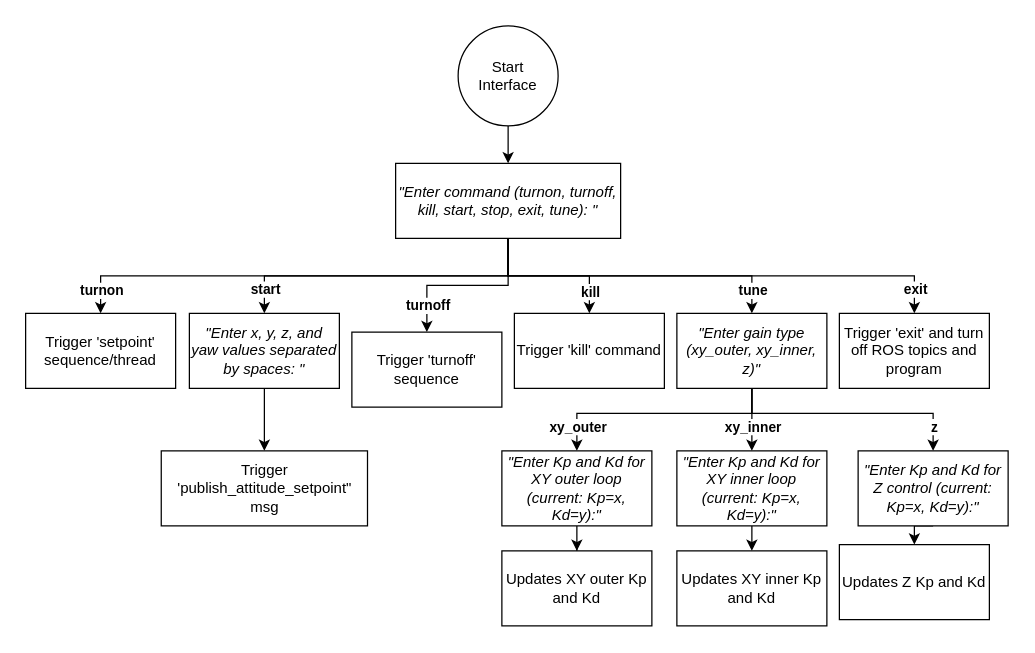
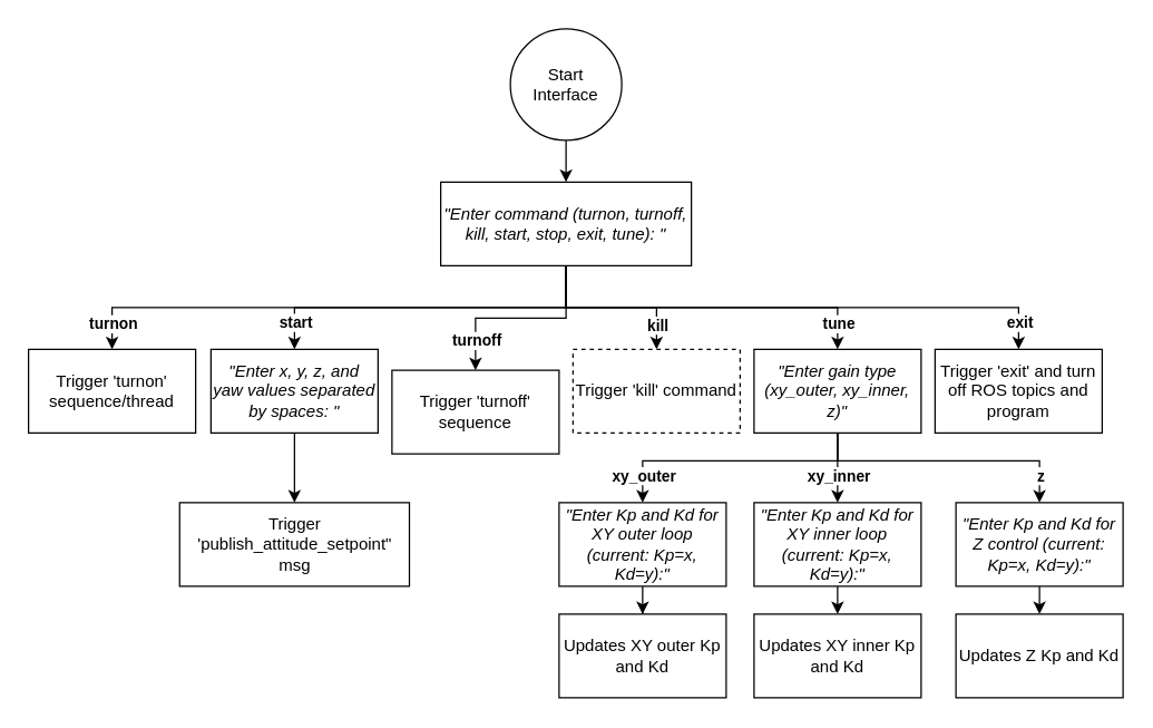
- <mxCell id="26" value="Trigger 'setpoint' sequence/thread" style="rounded=0;whiteSpace=wrap;html=1;" vertex="1" parent="1"><mxGeometry x="20" y="250" width="120" height="60" as="geometry" /></mxCell>
+ <mxCell id="26" value="Trigger 'turnon' sequence/thread" style="rounded=0;whiteSpace=wrap;html=1;" vertex="1" parent="1"><mxGeometry x="20" y="250" width="120" height="60" as="geometry" /></mxCell>
- <mxCell id="28" value="Trigger 'kill' command" style="rounded=0;whiteSpace=wrap;html=1;" vertex="1" parent="1"><mxGeometry x="411" y="250" width="120" height="60" as="geometry" /></mxCell>
+ <mxCell id="28" value="Trigger 'kill' command" style="rounded=0;whiteSpace=wrap;html=1;dashed=1;" vertex="1" parent="1"><mxGeometry x="411" y="250" width="120" height="60" as="geometry" /></mxCell>
- <mxCell id="39" value="Updates Z Kp and Kd" style="whiteSpace=wrap;html=1;rounded=0;" vertex="1" parent="1"><mxGeometry x="671" y="435" width="120" height="60" as="geometry" /></mxCell>
+ <mxCell id="39" value="Updates Z Kp and Kd" style="whiteSpace=wrap;html=1;rounded=0;" vertex="1" parent="1"><mxGeometry x="686" y="440" width="120" height="60" as="geometry" /></mxCell>
